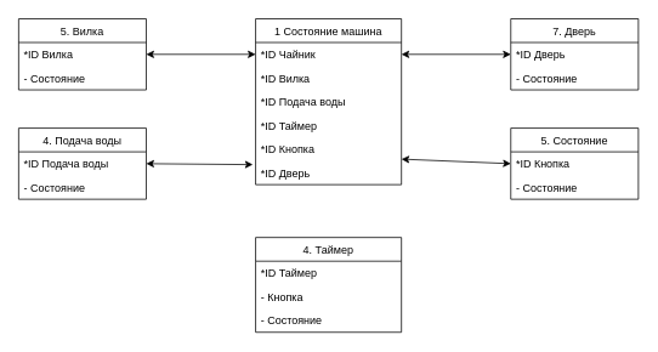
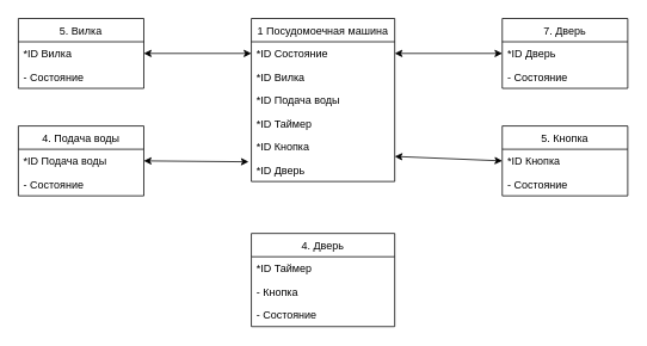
- <mxCell id="2" value="1 Состояние машина" style="swimlane;fontStyle=0;childLayout=stackLayout;horizontal=1;startSize=26;horizontalStack=0;resizeParent=1;resizeParentMax=0;resizeLast=0;collapsible=1;marginBottom=0;" parent="1" vertex="1"><mxGeometry x="280" y="20" width="160" height="182" as="geometry"><mxRectangle x="360" y="40" width="180" height="26" as="alternateBounds" /></mxGeometry></mxCell>
+ <mxCell id="2" value="1 Посудомоечная машина" style="swimlane;fontStyle=0;childLayout=stackLayout;horizontal=1;startSize=26;horizontalStack=0;resizeParent=1;resizeParentMax=0;resizeLast=0;collapsible=1;marginBottom=0;" parent="1" vertex="1"><mxGeometry x="280" y="20" width="160" height="182" as="geometry"><mxRectangle x="360" y="40" width="180" height="26" as="alternateBounds" /></mxGeometry></mxCell>
- <mxCell id="3" value="*ID Чайник" style="text;strokeColor=none;fillColor=none;align=left;verticalAlign=top;spacingLeft=4;spacingRight=4;overflow=hidden;rotatable=0;points=[[0,0.5],[1,0.5]];portConstraint=eastwest;" parent="2" vertex="1"><mxGeometry y="26" width="160" height="26" as="geometry" /></mxCell>
+ <mxCell id="3" value="*ID Состояние" style="text;strokeColor=none;fillColor=none;align=left;verticalAlign=top;spacingLeft=4;spacingRight=4;overflow=hidden;rotatable=0;points=[[0,0.5],[1,0.5]];portConstraint=eastwest;" parent="2" vertex="1"><mxGeometry y="26" width="160" height="26" as="geometry" /></mxCell>
- <mxCell id="22" value="5. Состояние" style="swimlane;fontStyle=0;childLayout=stackLayout;horizontal=1;startSize=26;horizontalStack=0;resizeParent=1;resizeParentMax=0;resizeLast=0;collapsible=1;marginBottom=0;" parent="1" vertex="1"><mxGeometry x="560" y="140" width="140" height="78" as="geometry" /></mxCell>
+ <mxCell id="22" value="5. Кнопка" style="swimlane;fontStyle=0;childLayout=stackLayout;horizontal=1;startSize=26;horizontalStack=0;resizeParent=1;resizeParentMax=0;resizeLast=0;collapsible=1;marginBottom=0;" parent="1" vertex="1"><mxGeometry x="560" y="140" width="140" height="78" as="geometry" /></mxCell>
- <mxCell id="15" value="4. Таймер" style="swimlane;fontStyle=0;childLayout=stackLayout;horizontal=1;startSize=26;horizontalStack=0;resizeParent=1;resizeParentMax=0;resizeLast=0;collapsible=1;marginBottom=0;" parent="1" vertex="1"><mxGeometry x="280" y="260" width="160" height="104" as="geometry" /></mxCell>
+ <mxCell id="15" value="4. Дверь" style="swimlane;fontStyle=0;childLayout=stackLayout;horizontal=1;startSize=26;horizontalStack=0;resizeParent=1;resizeParentMax=0;resizeLast=0;collapsible=1;marginBottom=0;" parent="1" vertex="1"><mxGeometry x="280" y="260" width="160" height="104" as="geometry" /></mxCell>
